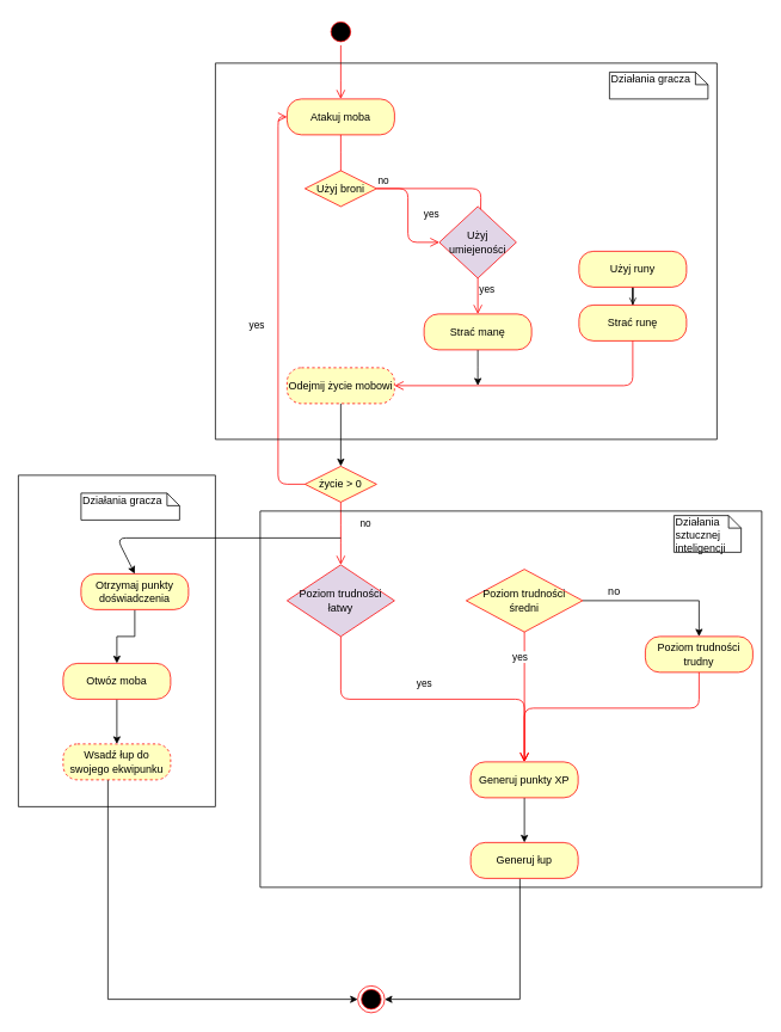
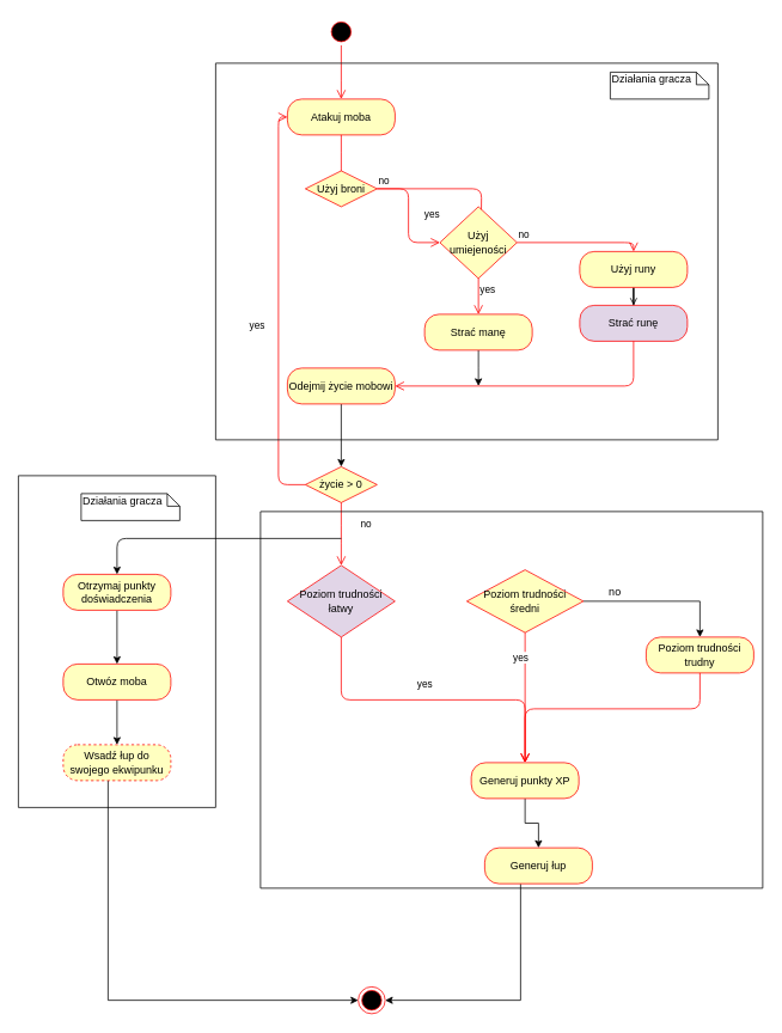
- <mxCell id="14" value="Użyj umiejeności" style="rhombus;whiteSpace=wrap;html=1;fillColor=#e1d5e7;strokeColor=#ff0000;" vertex="1" parent="1"><mxGeometry x="490" y="230" width="86" height="80" as="geometry" /></mxCell>
+ <mxCell id="14" value="Użyj umiejeności" style="rhombus;whiteSpace=wrap;html=1;fillColor=#ffffc0;strokeColor=#ff0000;" vertex="1" parent="1"><mxGeometry x="490" y="230" width="86" height="80" as="geometry" /></mxCell>
+ <mxCell id="15" value="no" style="edgeStyle=orthogonalEdgeStyle;html=1;align=left;verticalAlign=bottom;endArrow=open;endSize=8;strokeColor=#ff0000;entryX=0.5;entryY=0;entryDx=0;entryDy=0;" edge="1" source="14" parent="1" target="18"><mxGeometry x="-1" relative="1" as="geometry"><mxPoint x="676" y="290" as="targetPoint" /></mxGeometry></mxCell>
- <mxCell id="19" value="Strać runę" style="rounded=1;whiteSpace=wrap;html=1;arcSize=40;fontColor=#000000;fillColor=#ffffc0;strokeColor=#ff0000;" vertex="1" parent="1"><mxGeometry x="646" y="340" width="120" height="40" as="geometry" /></mxCell>
+ <mxCell id="19" value="Strać runę" style="rounded=1;whiteSpace=wrap;html=1;arcSize=40;fontColor=#000000;fillColor=#e1d5e7;strokeColor=#ff0000;" vertex="1" parent="1"><mxGeometry x="646" y="340" width="120" height="40" as="geometry" /></mxCell>
- <mxCell id="10" value="Odejmij życie mobowi" style="rounded=1;whiteSpace=wrap;html=1;arcSize=40;fontColor=#000000;fillColor=#ffffc0;strokeColor=#ff0000;dashed=1;" vertex="1" parent="1"><mxGeometry x="320" y="410" width="120" height="40" as="geometry" /></mxCell>
+ <mxCell id="10" value="Odejmij życie mobowi" style="rounded=1;whiteSpace=wrap;html=1;arcSize=40;fontColor=#000000;fillColor=#ffffc0;strokeColor=#ff0000;" vertex="1" parent="1"><mxGeometry x="320" y="410" width="120" height="40" as="geometry" /></mxCell>
- <mxCell id="36" value="Działania sztucznej inteligencji" style="shape=note;whiteSpace=wrap;html=1;size=14;verticalAlign=top;align=left;spacingTop=-6;" vertex="1" parent="1"><mxGeometry x="752" y="575" width="75" height="41" as="geometry" /></mxCell>
- <mxCell id="45" value="Otrzymaj punkty doświadczenia" style="rounded=1;whiteSpace=wrap;html=1;arcSize=40;fontColor=#000000;fillColor=#ffffc0;strokeColor=#ff0000;" vertex="1" parent="1"><mxGeometry x="90" y="640" width="120" height="40" as="geometry" /></mxCell>
+ <mxCell id="45" value="Otrzymaj punkty doświadczenia" style="rounded=1;whiteSpace=wrap;html=1;arcSize=40;fontColor=#000000;fillColor=#ffffc0;strokeColor=#ff0000;" vertex="1" parent="1"><mxGeometry x="70" y="640" width="120" height="40" as="geometry" /></mxCell>
- <mxCell id="35" value="Generuj łup" style="rounded=1;whiteSpace=wrap;html=1;arcSize=40;fontColor=#000000;fillColor=#ffffc0;strokeColor=#ff0000;" vertex="1" parent="1"><mxGeometry x="525" y="940" width="120" height="40" as="geometry" /></mxCell>
+ <mxCell id="35" value="Generuj łup" style="rounded=1;whiteSpace=wrap;html=1;arcSize=40;fontColor=#000000;fillColor=#ffffc0;strokeColor=#ff0000;" vertex="1" parent="1"><mxGeometry x="540" y="945" width="120" height="40" as="geometry" /></mxCell>
